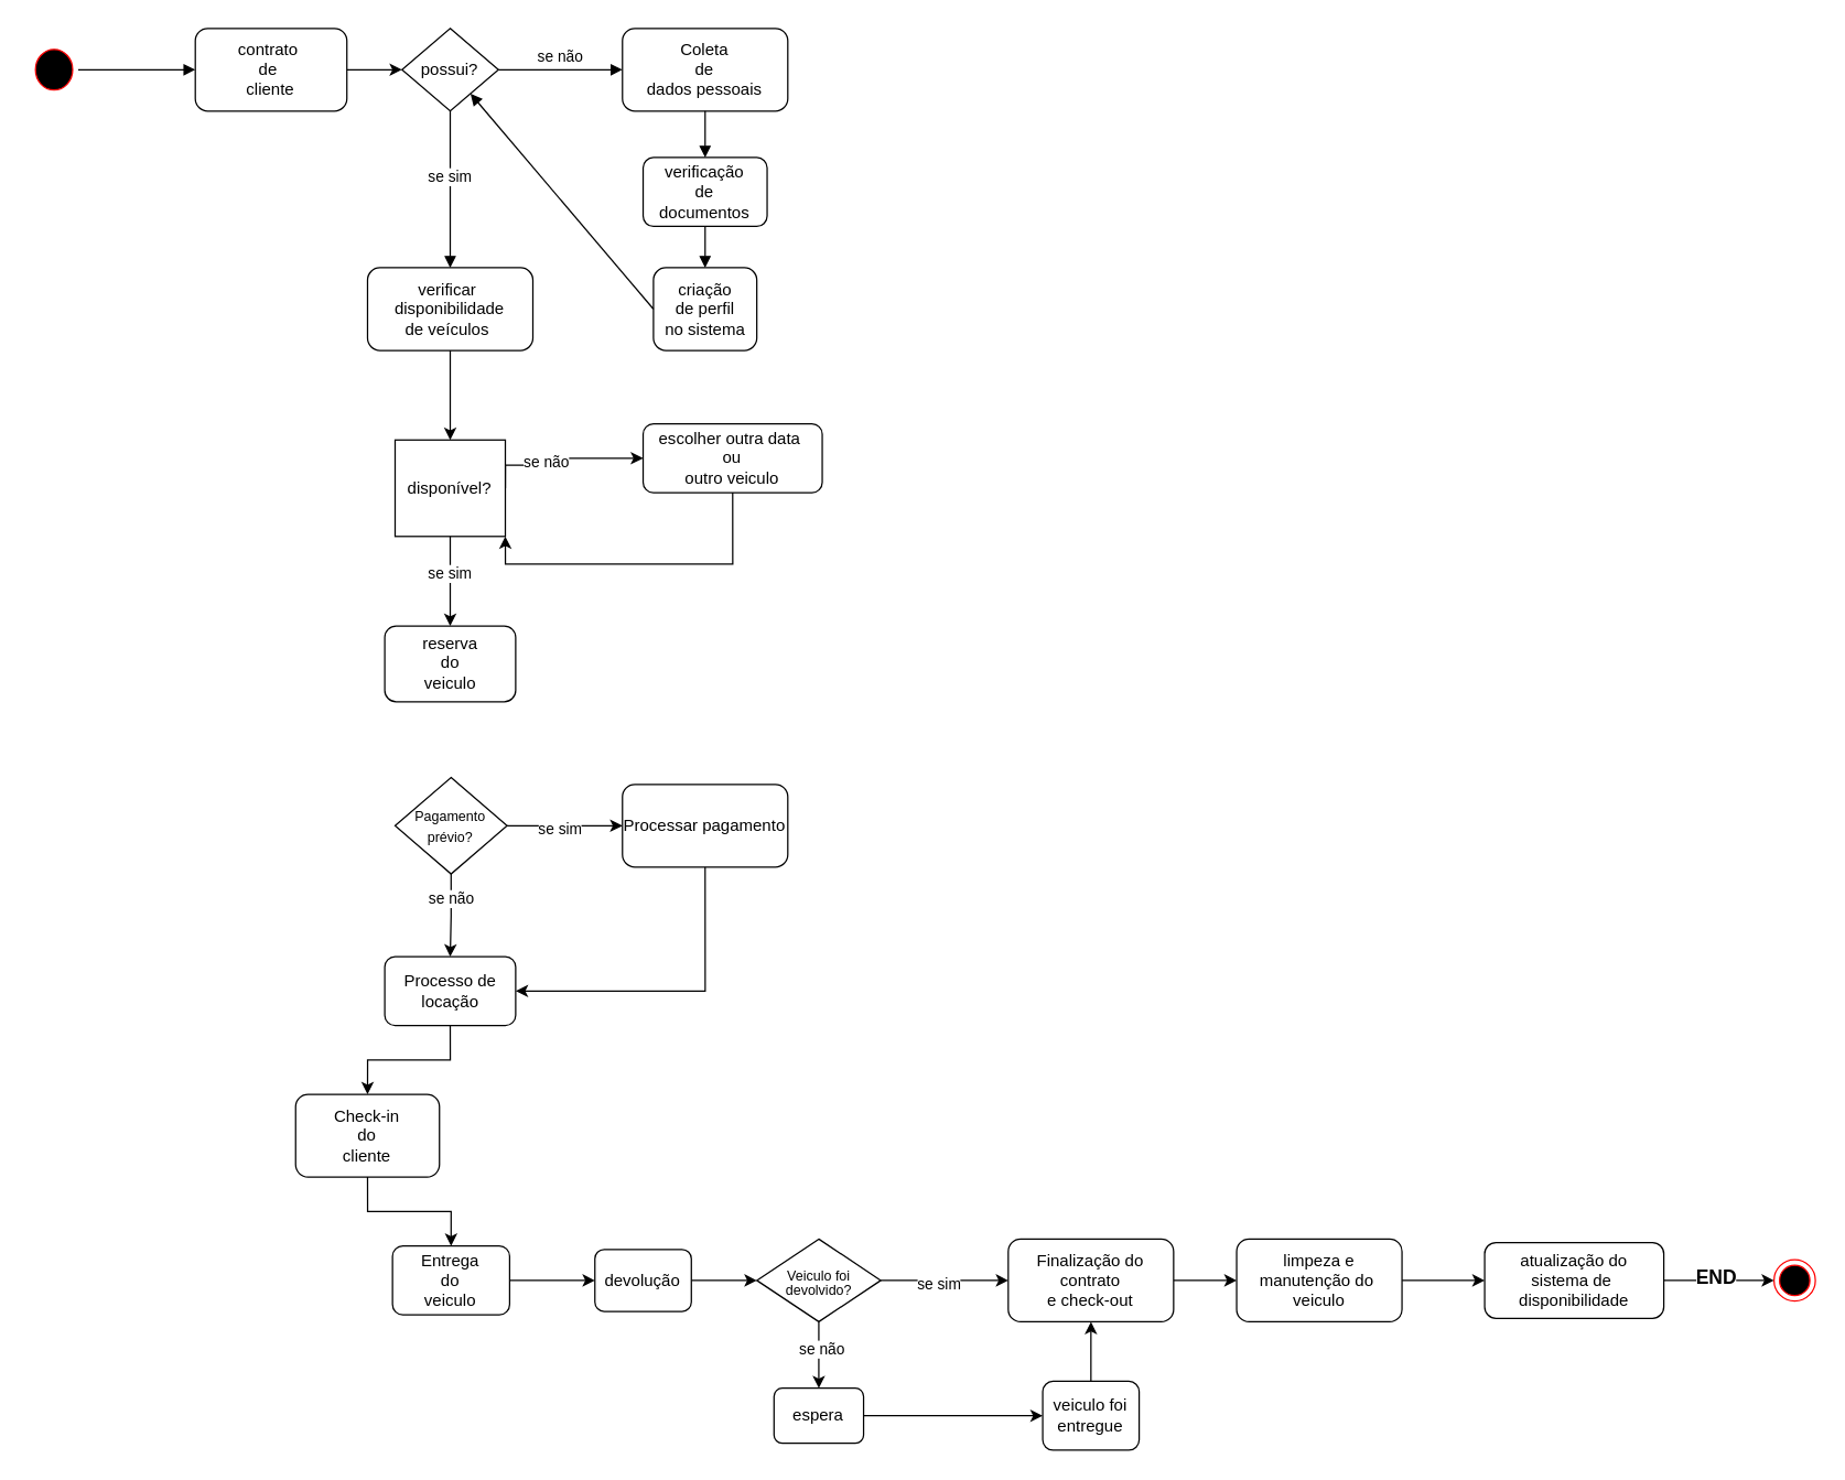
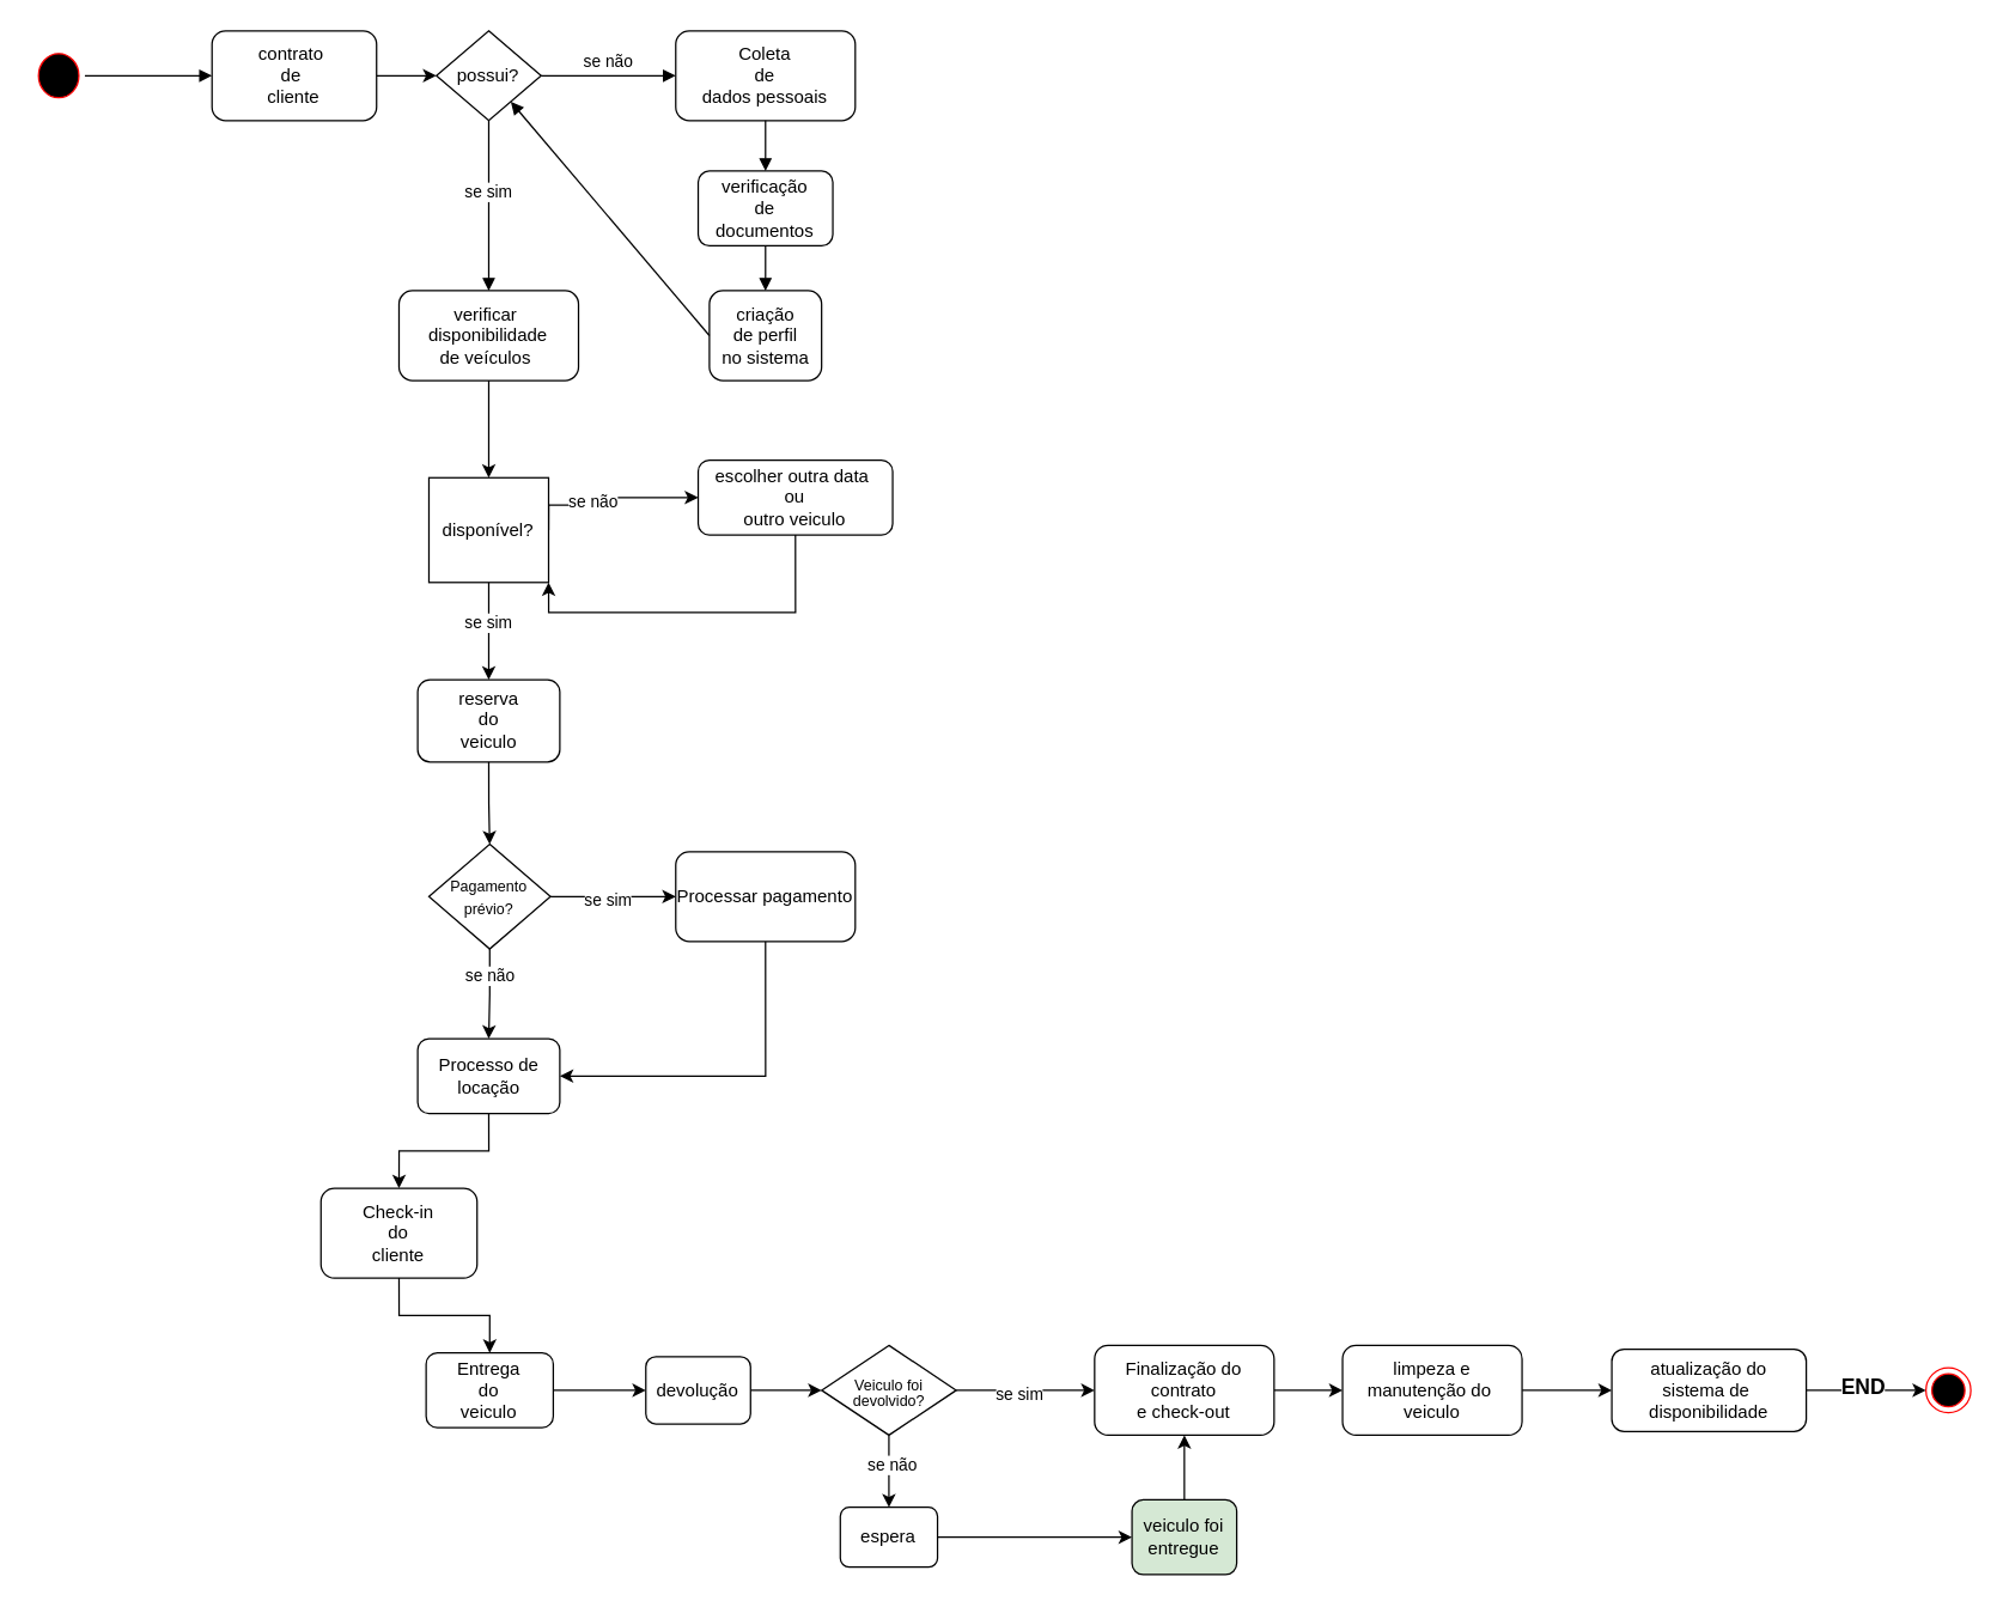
+ <mxCell id="24" style="edgeStyle=orthogonalEdgeStyle;rounded=0;orthogonalLoop=1;jettySize=auto;html=1;exitX=0.5;exitY=1;exitDx=0;exitDy=0;entryX=0.5;entryY=0;entryDx=0;entryDy=0;" parent="1" source="25" target="30" edge="1"><mxGeometry relative="1" as="geometry" /></mxCell>
- <mxCell id="56" value="veiculo foi entregue" style="rounded=1;whiteSpace=wrap;html=1;" parent="1" vertex="1"><mxGeometry x="756.25" y="1002" width="70" height="50" as="geometry" /></mxCell>
+ <mxCell id="56" value="veiculo foi entregue" style="rounded=1;whiteSpace=wrap;html=1;fillColor=#d5e8d4;" parent="1" vertex="1"><mxGeometry x="756.25" y="1002" width="70" height="50" as="geometry" /></mxCell>
